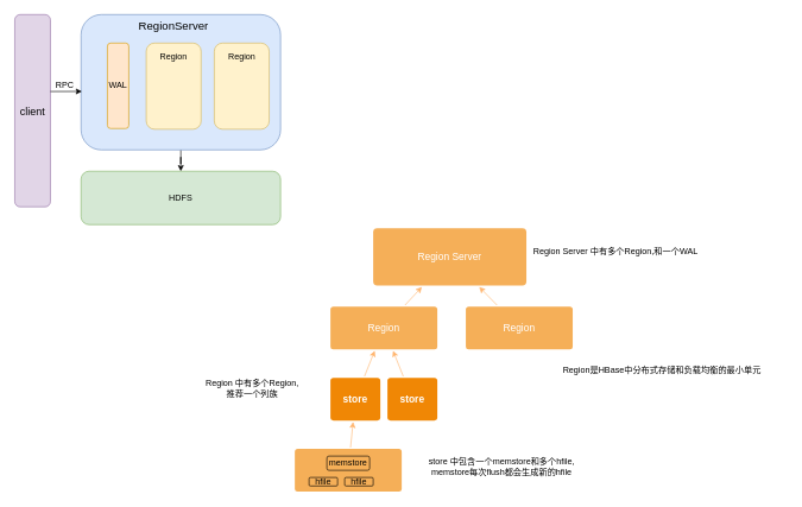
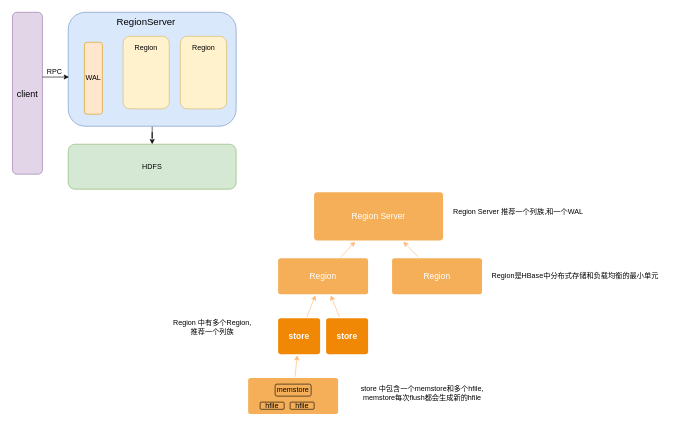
- <mxCell id="9" value="WAL" style="rounded=1;whiteSpace=wrap;html=1;fillColor=#ffe6cc;strokeColor=#d79b00;" vertex="1" parent="1"><mxGeometry x="150" y="60" width="30" height="120" as="geometry" /></mxCell>
+ <mxCell id="9" value="WAL" style="rounded=1;whiteSpace=wrap;html=1;fillColor=#ffe6cc;strokeColor=#d79b00;" vertex="1" parent="1"><mxGeometry x="140" y="70" width="30" height="120" as="geometry" /></mxCell>
- <mxCell id="21" value="Region Server 中有多个Region,和一个WAL&lt;br&gt;&amp;nbsp;" style="text;html=1;resizable=0;autosize=1;align=center;verticalAlign=middle;points=[];fillColor=none;strokeColor=none;rounded=0;" vertex="1" parent="1"><mxGeometry x="738" y="345.25" width="250" height="30" as="geometry" /></mxCell>
+ <mxCell id="21" value="Region Server 推荐一个列族,和一个WAL&lt;br&gt;&amp;nbsp;" style="text;html=1;resizable=0;autosize=1;align=center;verticalAlign=middle;points=[];fillColor=none;strokeColor=none;rounded=0;" vertex="1" parent="1"><mxGeometry x="738" y="345.25" width="250" height="30" as="geometry" /></mxCell>
- <mxCell id="25" value="Region是HBase中分布式存储和负载均衡的最小单元" style="text;html=1;resizable=0;autosize=1;align=center;verticalAlign=middle;points=[];fillColor=none;strokeColor=none;rounded=0;" vertex="1" parent="1"><mxGeometry x="783" y="510" width="290" height="20" as="geometry" /></mxCell>
+ <mxCell id="25" value="Region是HBase中分布式存储和负载均衡的最小单元" style="text;html=1;resizable=0;autosize=1;align=center;verticalAlign=middle;points=[];fillColor=none;strokeColor=none;rounded=0;" vertex="1" parent="1"><mxGeometry x="813" y="450" width="290" height="20" as="geometry" /></mxCell>
